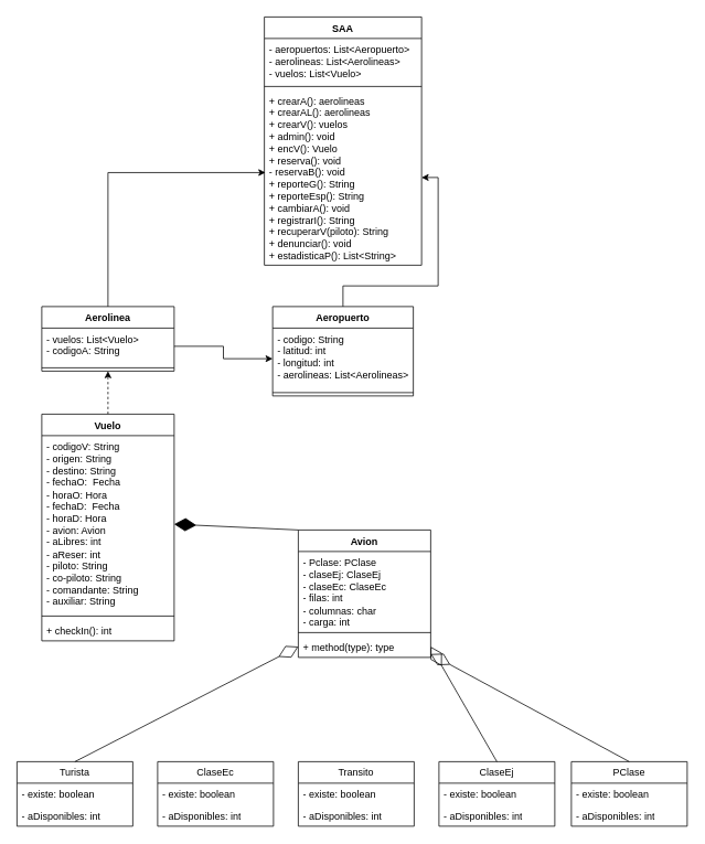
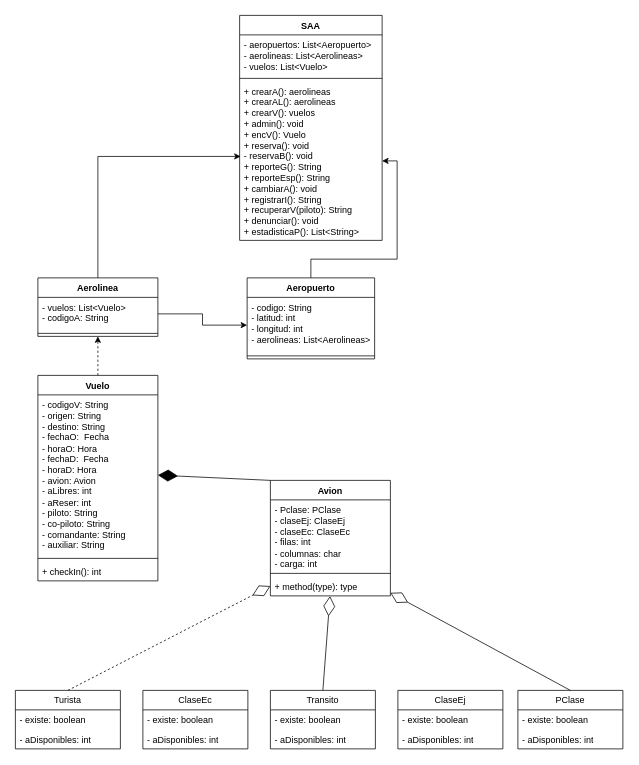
- <mxCell id="38" value="" style="endArrow=diamondThin;endFill=0;endSize=24;html=1;rounded=0;entryX=0;entryY=0.5;entryDx=0;entryDy=0;exitX=0.5;exitY=0;exitDx=0;exitDy=0;" edge="1" parent="1" source="32" target="18"><mxGeometry width="160" relative="1" as="geometry"><mxPoint x="200" y="820" as="sourcePoint" /><mxPoint x="360" y="820" as="targetPoint" /></mxGeometry></mxCell>
+ <mxCell id="38" value="" style="endArrow=diamondThin;endFill=0;endSize=24;html=1;rounded=0;entryX=0;entryY=0.5;entryDx=0;entryDy=0;exitX=0.5;exitY=0;exitDx=0;exitDy=0;dashed=1;" edge="1" parent="1" source="32" target="18"><mxGeometry width="160" relative="1" as="geometry"><mxPoint x="200" y="820" as="sourcePoint" /><mxPoint x="360" y="820" as="targetPoint" /></mxGeometry></mxCell>
- <mxCell id="40" value="" style="endArrow=diamondThin;endFill=0;endSize=24;html=1;rounded=0;entryX=1;entryY=0.5;entryDx=0;entryDy=0;exitX=0.5;exitY=0;exitDx=0;exitDy=0;" edge="1" parent="1" source="26" target="18"><mxGeometry width="160" relative="1" as="geometry"><mxPoint x="330" y="830" as="sourcePoint" /><mxPoint x="490" y="830" as="targetPoint" /></mxGeometry></mxCell>
+ <mxCell id="39" value="" style="endArrow=diamondThin;endFill=0;endSize=24;html=1;rounded=0;entryX=0.497;entryY=1.015;entryDx=0;entryDy=0;entryPerimeter=0;exitX=0.5;exitY=0;exitDx=0;exitDy=0;" edge="1" parent="1" source="35" target="18"><mxGeometry width="160" relative="1" as="geometry"><mxPoint x="330" y="730" as="sourcePoint" /><mxPoint x="490" y="730" as="targetPoint" /></mxGeometry></mxCell>
